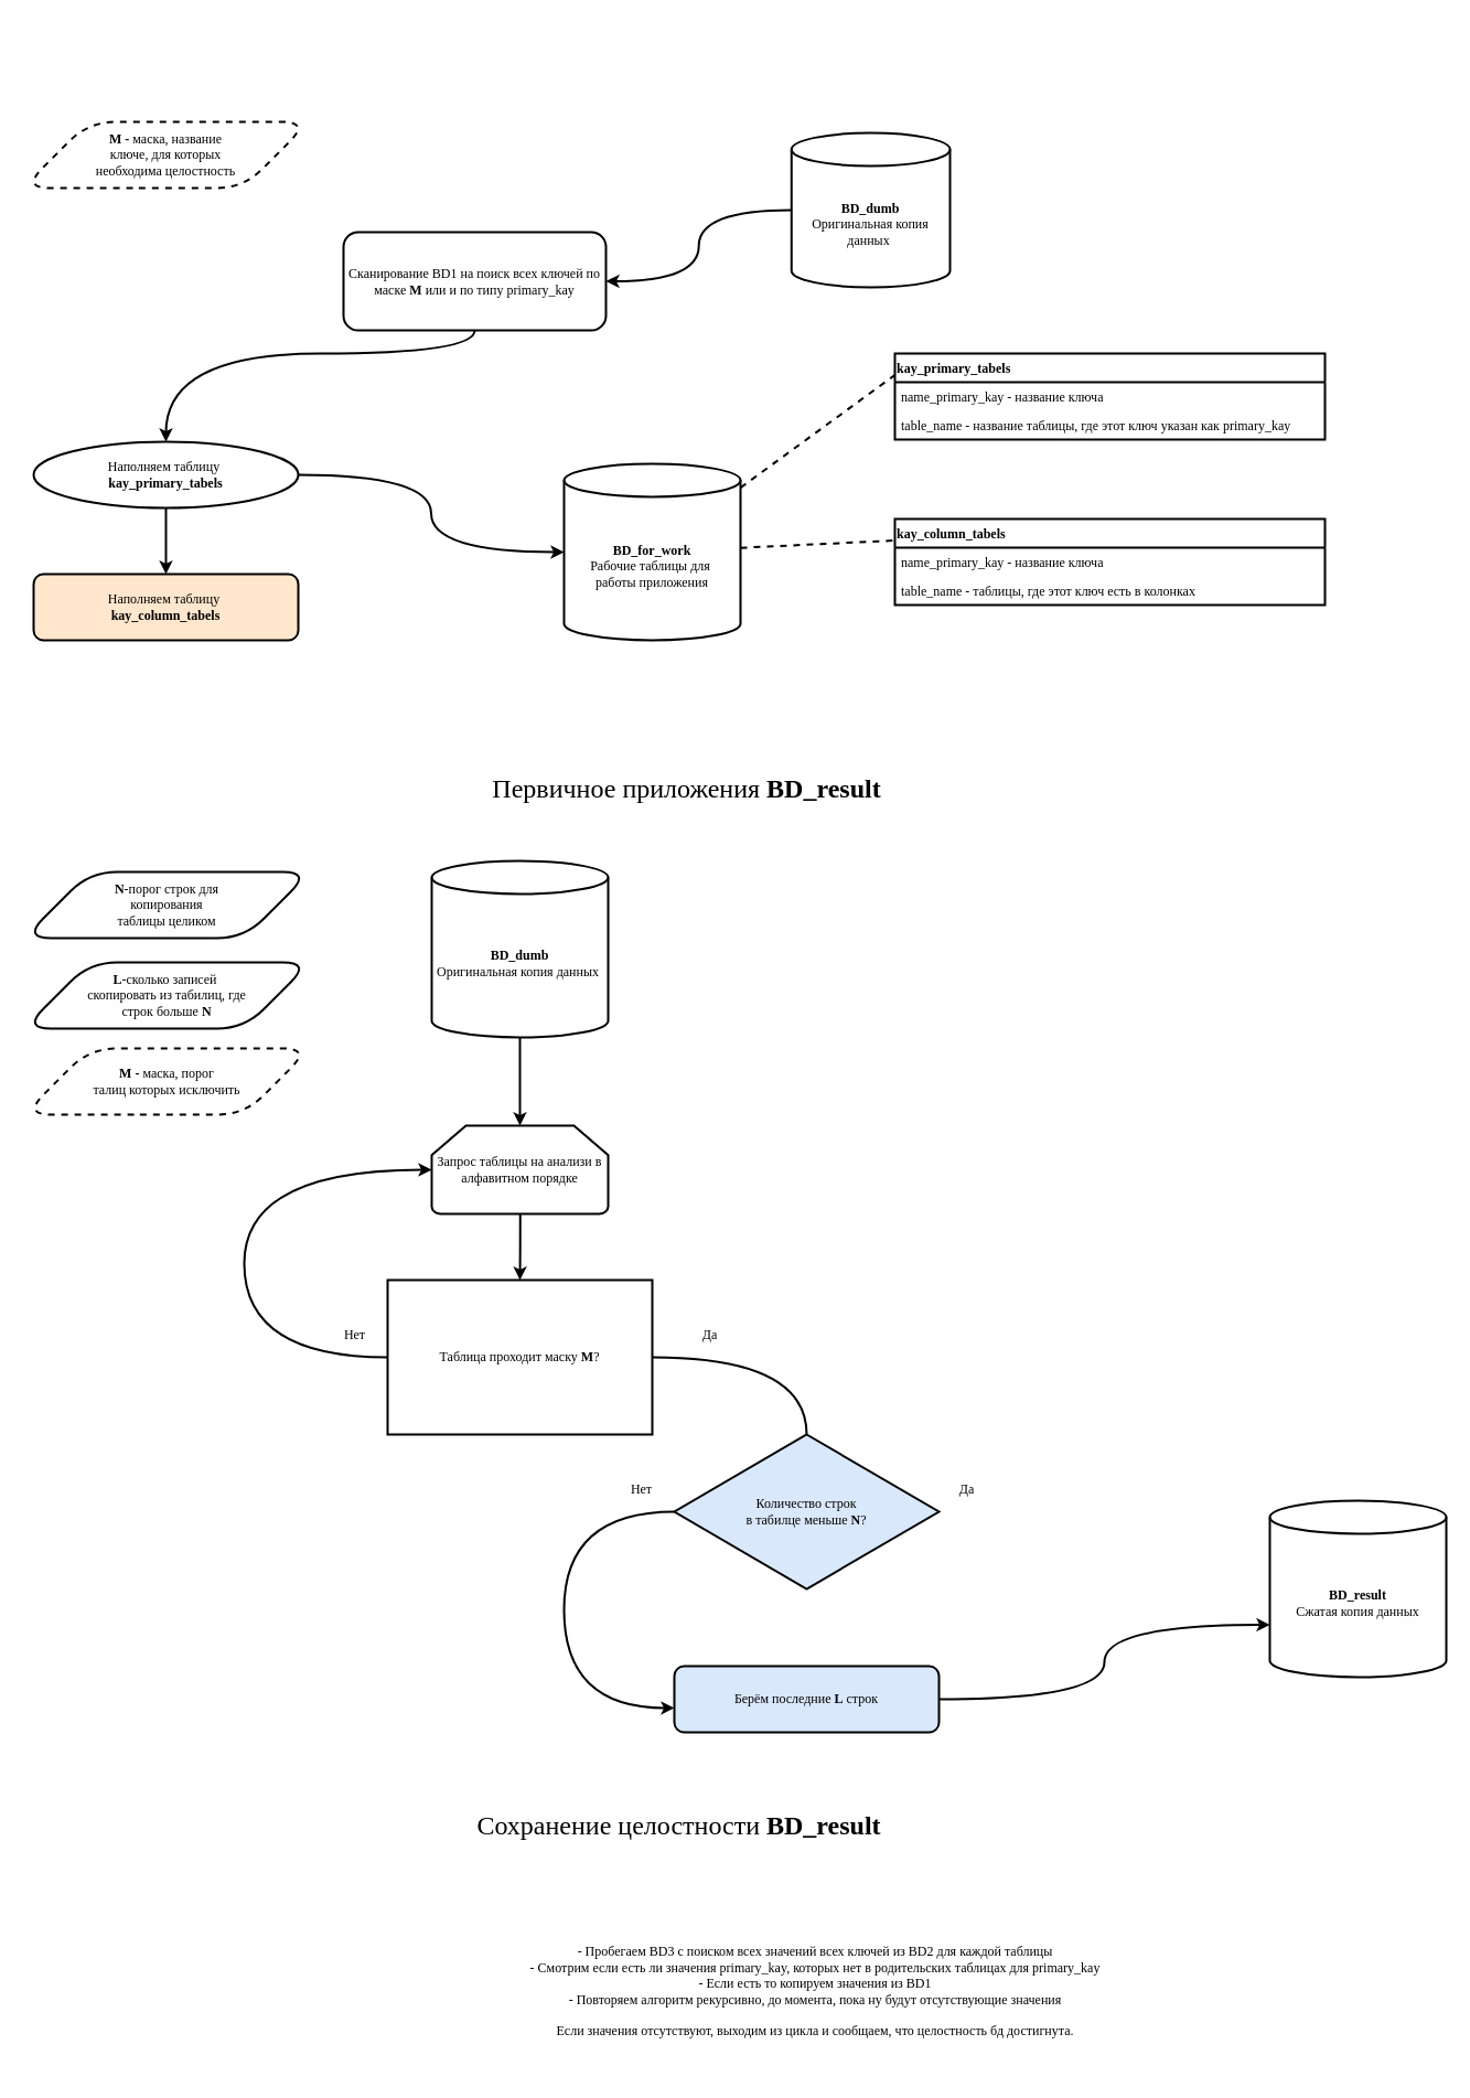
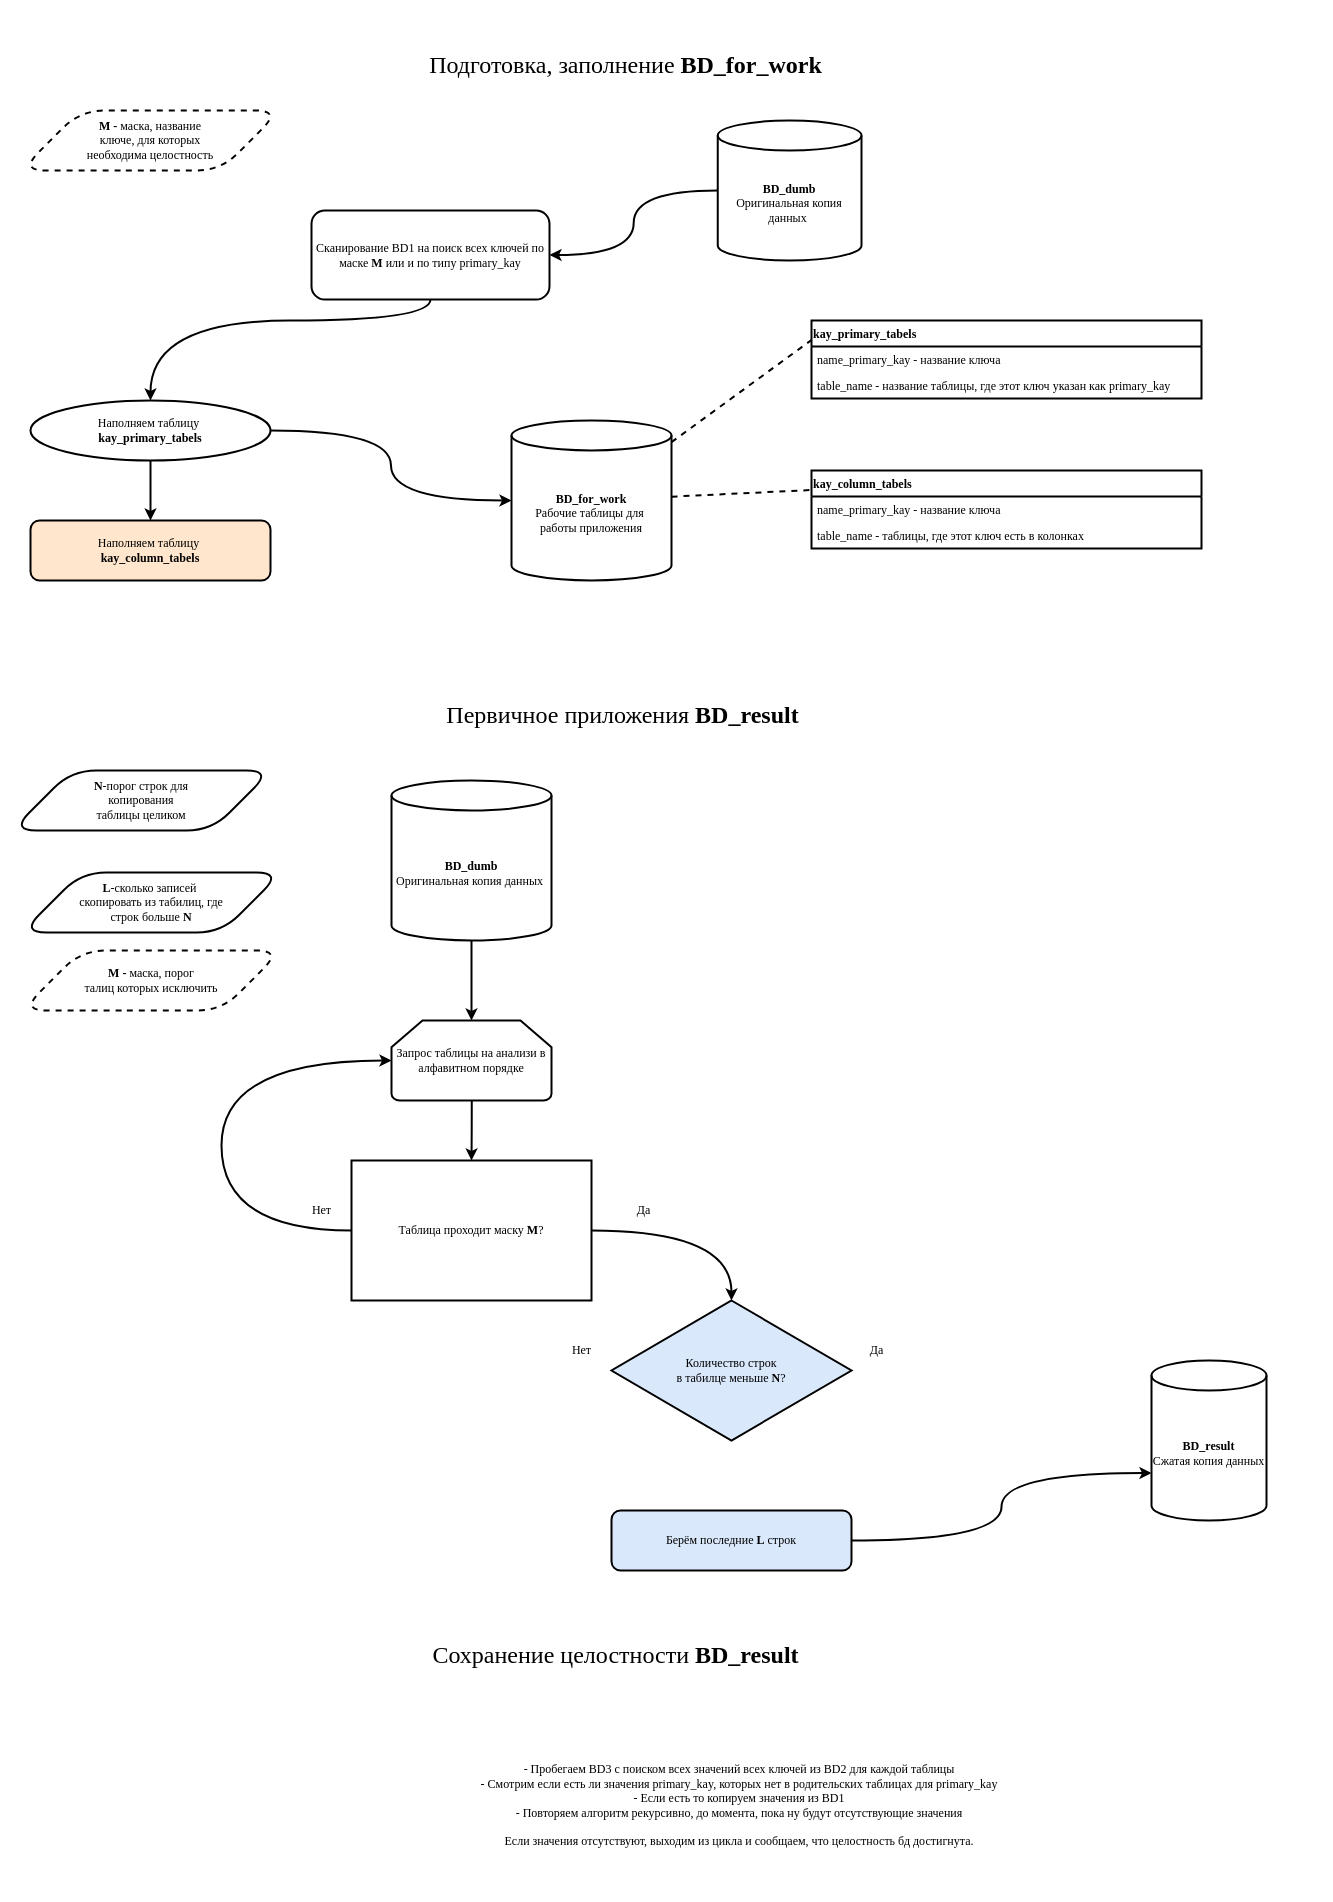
+ <mxCell id="21" value="&lt;span style=&quot;font-weight: normal&quot;&gt;Подготовка, заполнение&lt;/span&gt;&amp;nbsp;BD_for_work" style="text;strokeColor=none;fillColor=none;html=1;fontSize=24;fontStyle=1;verticalAlign=middle;align=center;fontFamily=Verdana;strokeWidth=2;" parent="1" vertex="1"><mxGeometry x="311" width="627.5" height="90" as="geometry" y="20" /></mxCell>
- <mxCell id="26" value="&lt;b&gt;N&lt;/b&gt;-порог строк для &lt;br&gt;копирования &lt;br&gt;таблицы целиком" style="shape=parallelogram;html=1;strokeWidth=2;perimeter=parallelogramPerimeter;whiteSpace=wrap;rounded=1;arcSize=50;size=0.23;gradientColor=none;align=center;fontFamily=Verdana;" vertex="1" parent="1"><mxGeometry x="21" y="790" width="260" height="60" as="geometry" /></mxCell>
+ <mxCell id="26" value="&lt;b&gt;N&lt;/b&gt;-порог строк для &lt;br&gt;копирования &lt;br&gt;таблицы целиком" style="shape=parallelogram;html=1;strokeWidth=2;perimeter=parallelogramPerimeter;whiteSpace=wrap;rounded=1;arcSize=50;size=0.23;gradientColor=none;align=center;fontFamily=Verdana;" vertex="1" parent="1"><mxGeometry x="11" y="770" width="260" height="60" as="geometry" /></mxCell>
- <mxCell id="30" style="edgeStyle=orthogonalEdgeStyle;curved=1;rounded=0;orthogonalLoop=1;jettySize=auto;html=1;entryX=0.5;entryY=0;entryDx=0;entryDy=0;shadow=0;strokeWidth=2;fontFamily=Verdana;endArrow=none;" edge="1" parent="1" source="31" target="35"><mxGeometry relative="1" as="geometry" /></mxCell>
+ <mxCell id="30" style="edgeStyle=orthogonalEdgeStyle;curved=1;rounded=0;orthogonalLoop=1;jettySize=auto;html=1;entryX=0.5;entryY=0;entryDx=0;entryDy=0;shadow=0;strokeWidth=2;fontFamily=Verdana;" edge="1" parent="1" source="31" target="35"><mxGeometry relative="1" as="geometry" /></mxCell>
- <mxCell id="7" value="&lt;b&gt;BD_result&lt;/b&gt;&lt;br&gt;Сжатая копия данных" style="shape=cylinder3;whiteSpace=wrap;html=1;boundedLbl=1;backgroundOutline=1;size=15;fontFamily=Verdana;strokeWidth=2;" parent="1" vertex="1"><mxGeometry x="1151" y="1360" width="160" height="160" as="geometry" /></mxCell>
+ <mxCell id="7" value="&lt;b&gt;BD_result&lt;/b&gt;&lt;br&gt;Сжатая копия данных" style="shape=cylinder3;whiteSpace=wrap;html=1;boundedLbl=1;backgroundOutline=1;size=15;fontFamily=Verdana;strokeWidth=2;" parent="1" vertex="1"><mxGeometry x="1151" y="1360" width="115" height="160" as="geometry" /></mxCell>
- <mxCell id="34" style="edgeStyle=orthogonalEdgeStyle;curved=1;rounded=0;orthogonalLoop=1;jettySize=auto;html=1;entryX=0;entryY=0.633;entryDx=0;entryDy=0;entryPerimeter=0;shadow=0;strokeWidth=2;fontFamily=Verdana;" edge="1" parent="1" source="35" target="39"><mxGeometry relative="1" as="geometry"><Array as="points"><mxPoint x="511" y="1370" /><mxPoint x="511" y="1548" /></Array></mxGeometry></mxCell>
